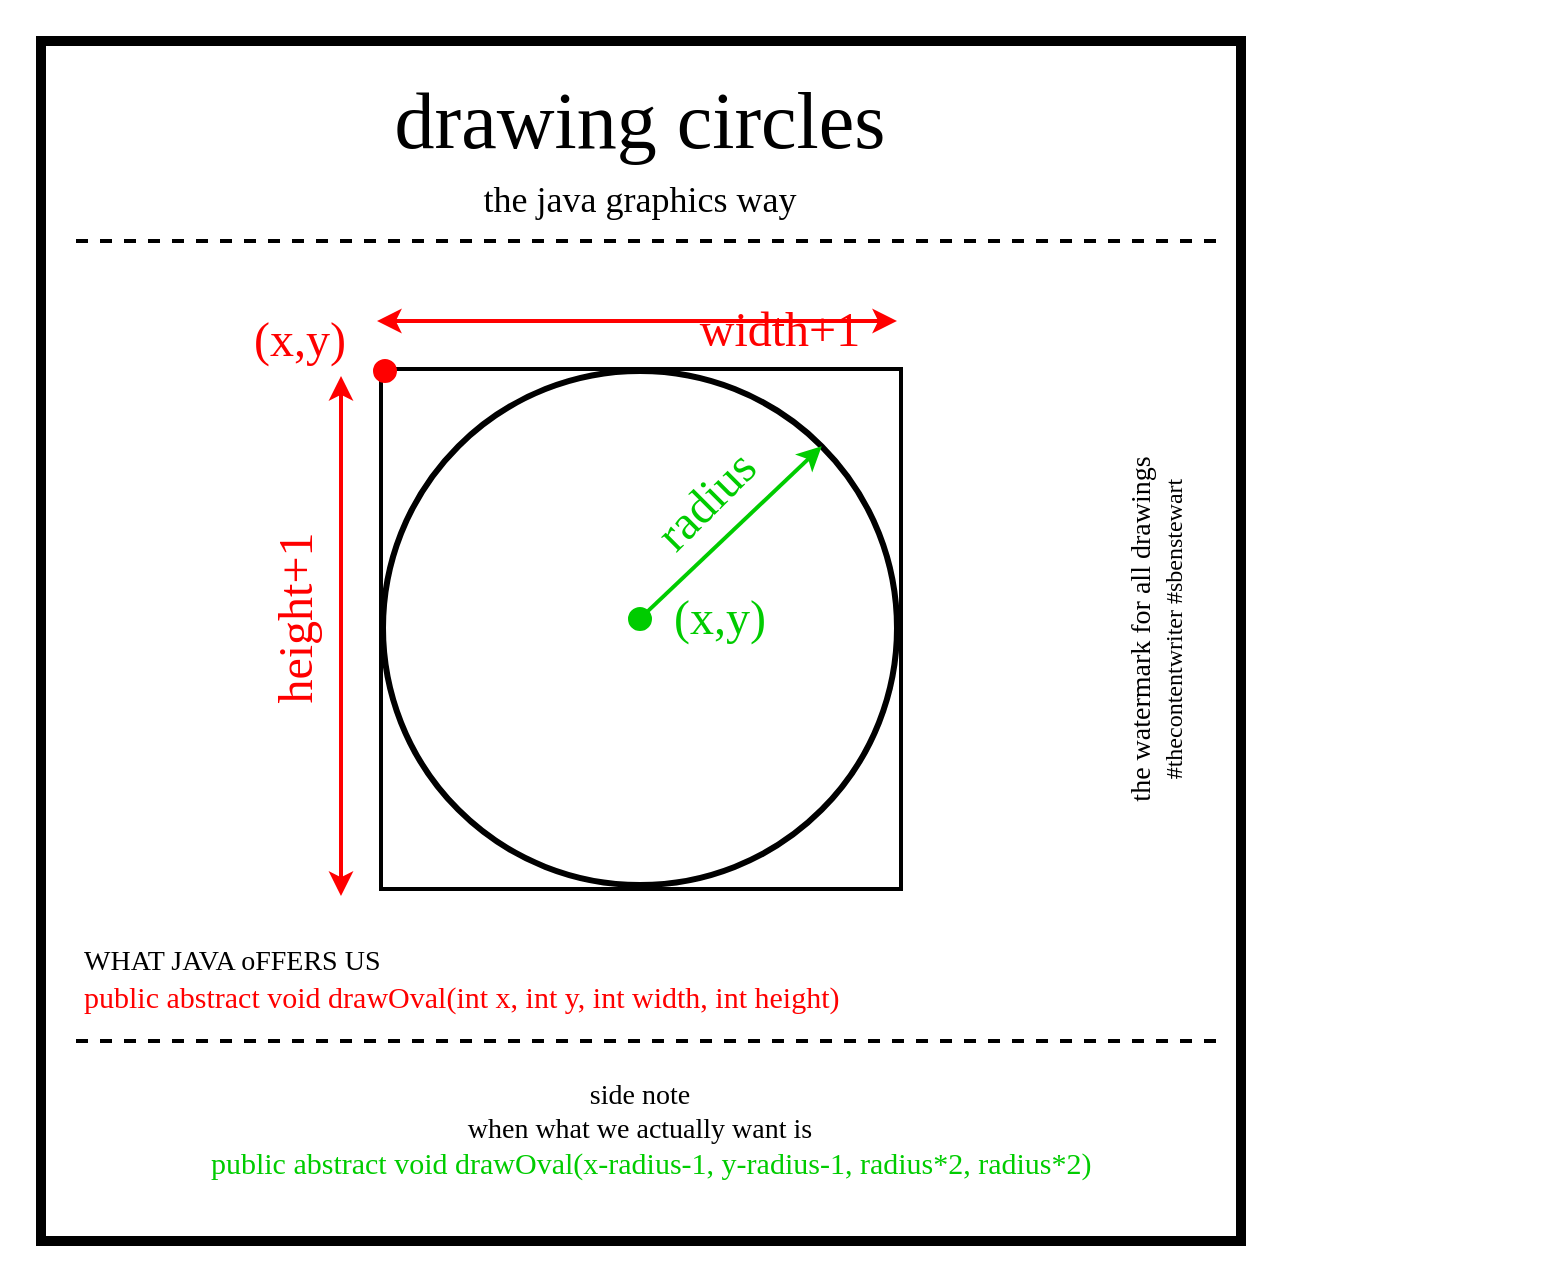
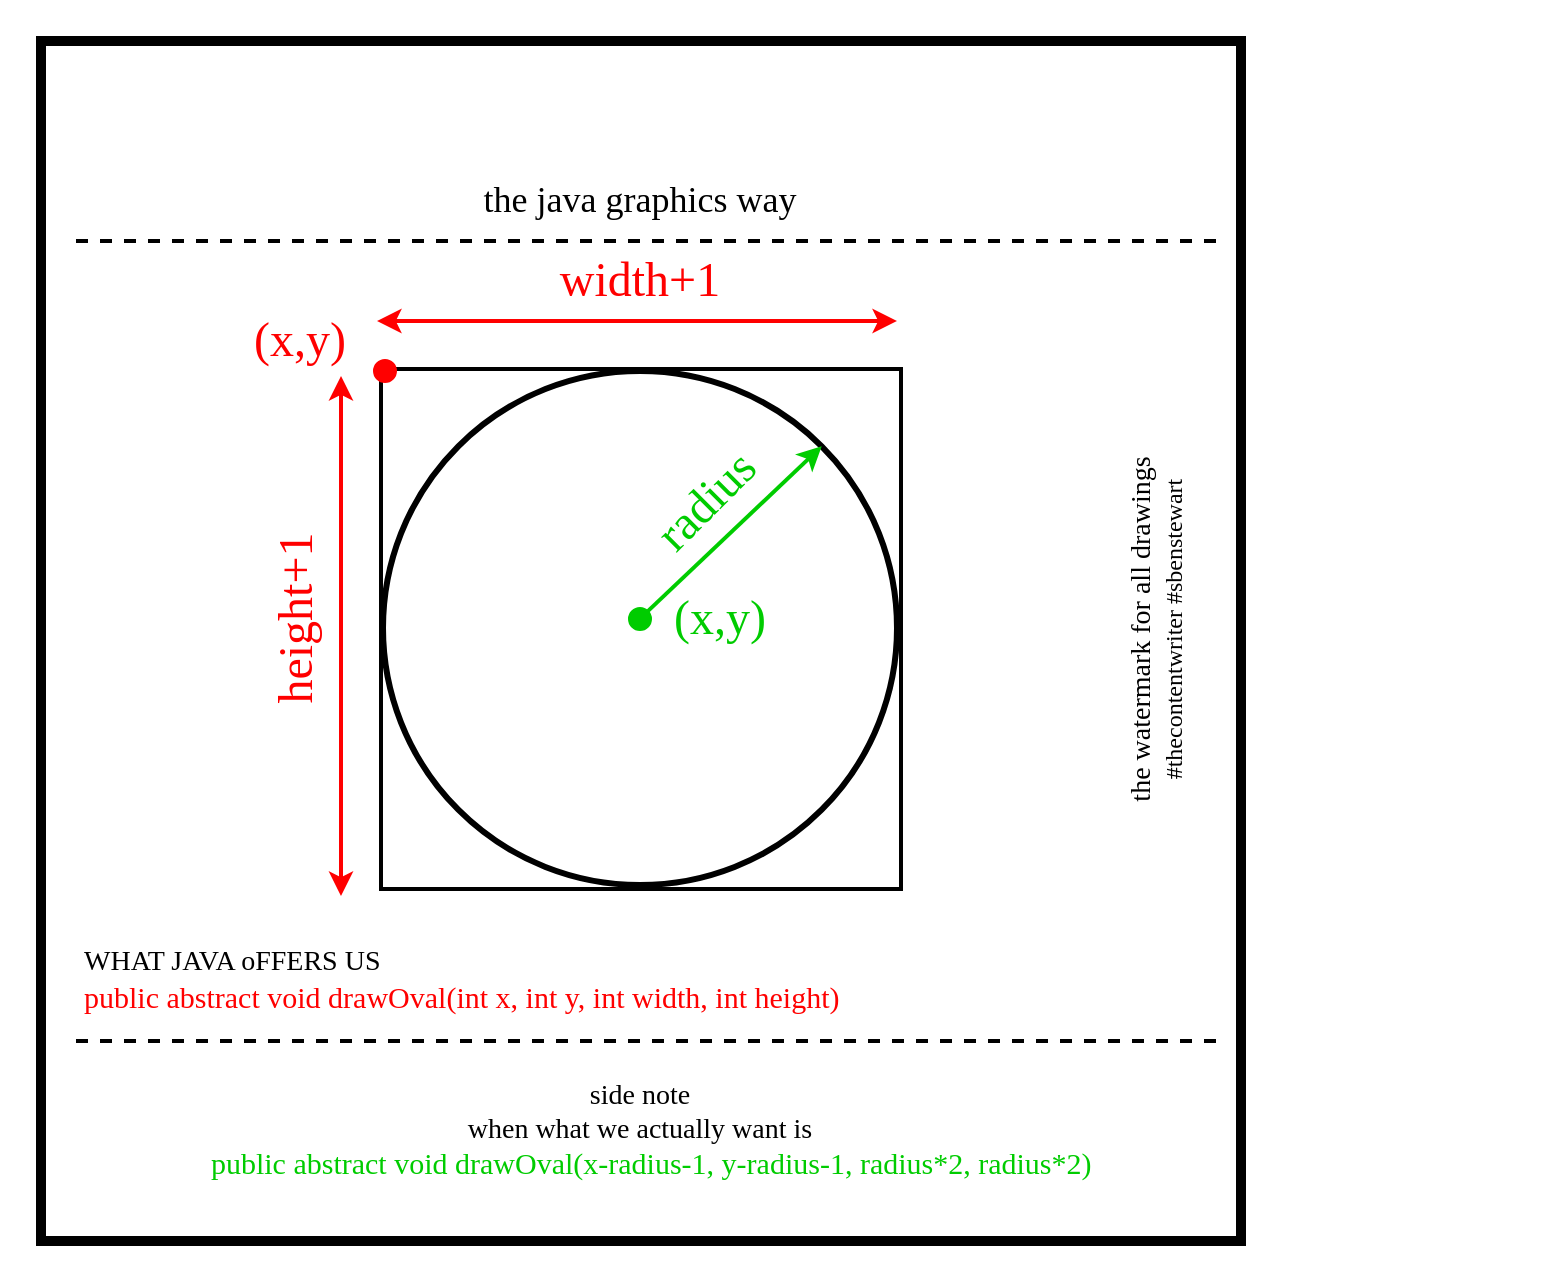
- <mxCell id="4" value="&lt;font face=&quot;xkcd&quot;&gt;&lt;span style=&quot;font-size: 40px&quot;&gt;drawing circles&lt;/span&gt;&lt;br&gt;&lt;/font&gt;" style="text;html=1;strokeColor=none;fillColor=none;align=center;verticalAlign=middle;whiteSpace=wrap;rounded=0;" parent="1" vertex="1"><mxGeometry x="20" y="50" width="600" height="20" as="geometry" /></mxCell>
- <mxCell id="18" value="&lt;font color=&quot;#ff0000&quot; style=&quot;font-size: 24px&quot;&gt;width+1&lt;/font&gt;" style="text;html=1;strokeColor=none;fillColor=none;align=center;verticalAlign=middle;whiteSpace=wrap;rounded=0;fontFamily=xkcd;" vertex="1" parent="1"><mxGeometry x="340" y="155" width="100" height="20" as="geometry" /></mxCell>
+ <mxCell id="18" value="&lt;font color=&quot;#ff0000&quot; style=&quot;font-size: 24px&quot;&gt;width+1&lt;/font&gt;" style="text;html=1;strokeColor=none;fillColor=none;align=center;verticalAlign=middle;whiteSpace=wrap;rounded=0;fontFamily=xkcd;" vertex="1" parent="1"><mxGeometry x="270" y="130" width="100" height="20" as="geometry" /></mxCell>
